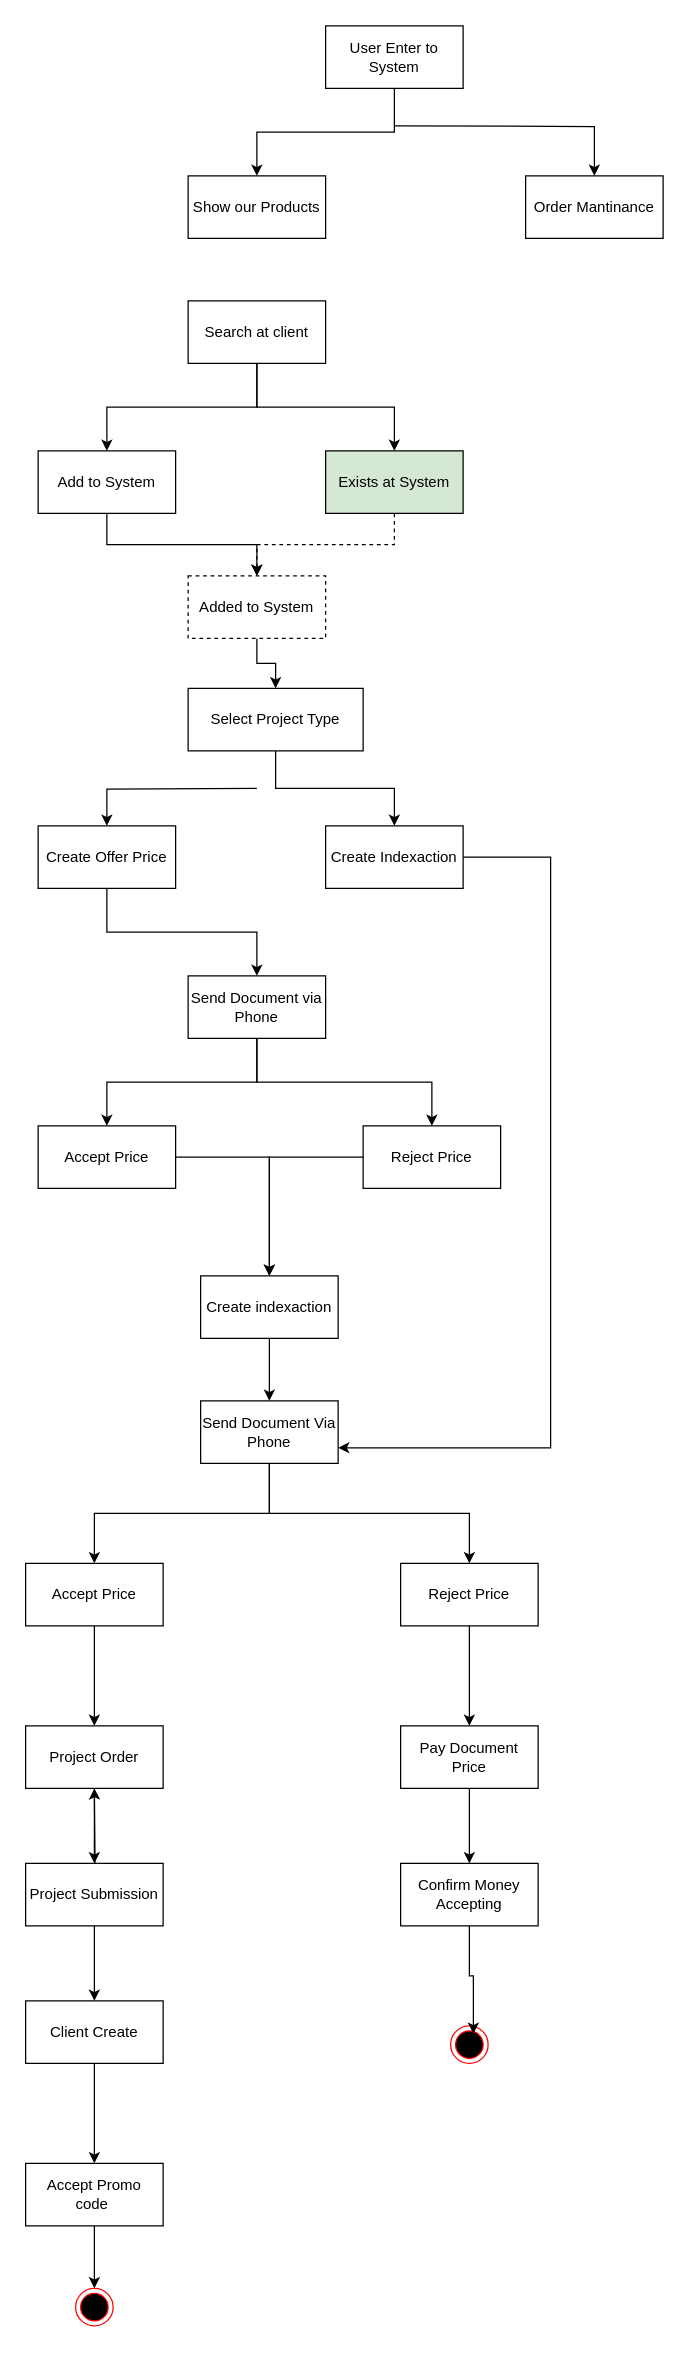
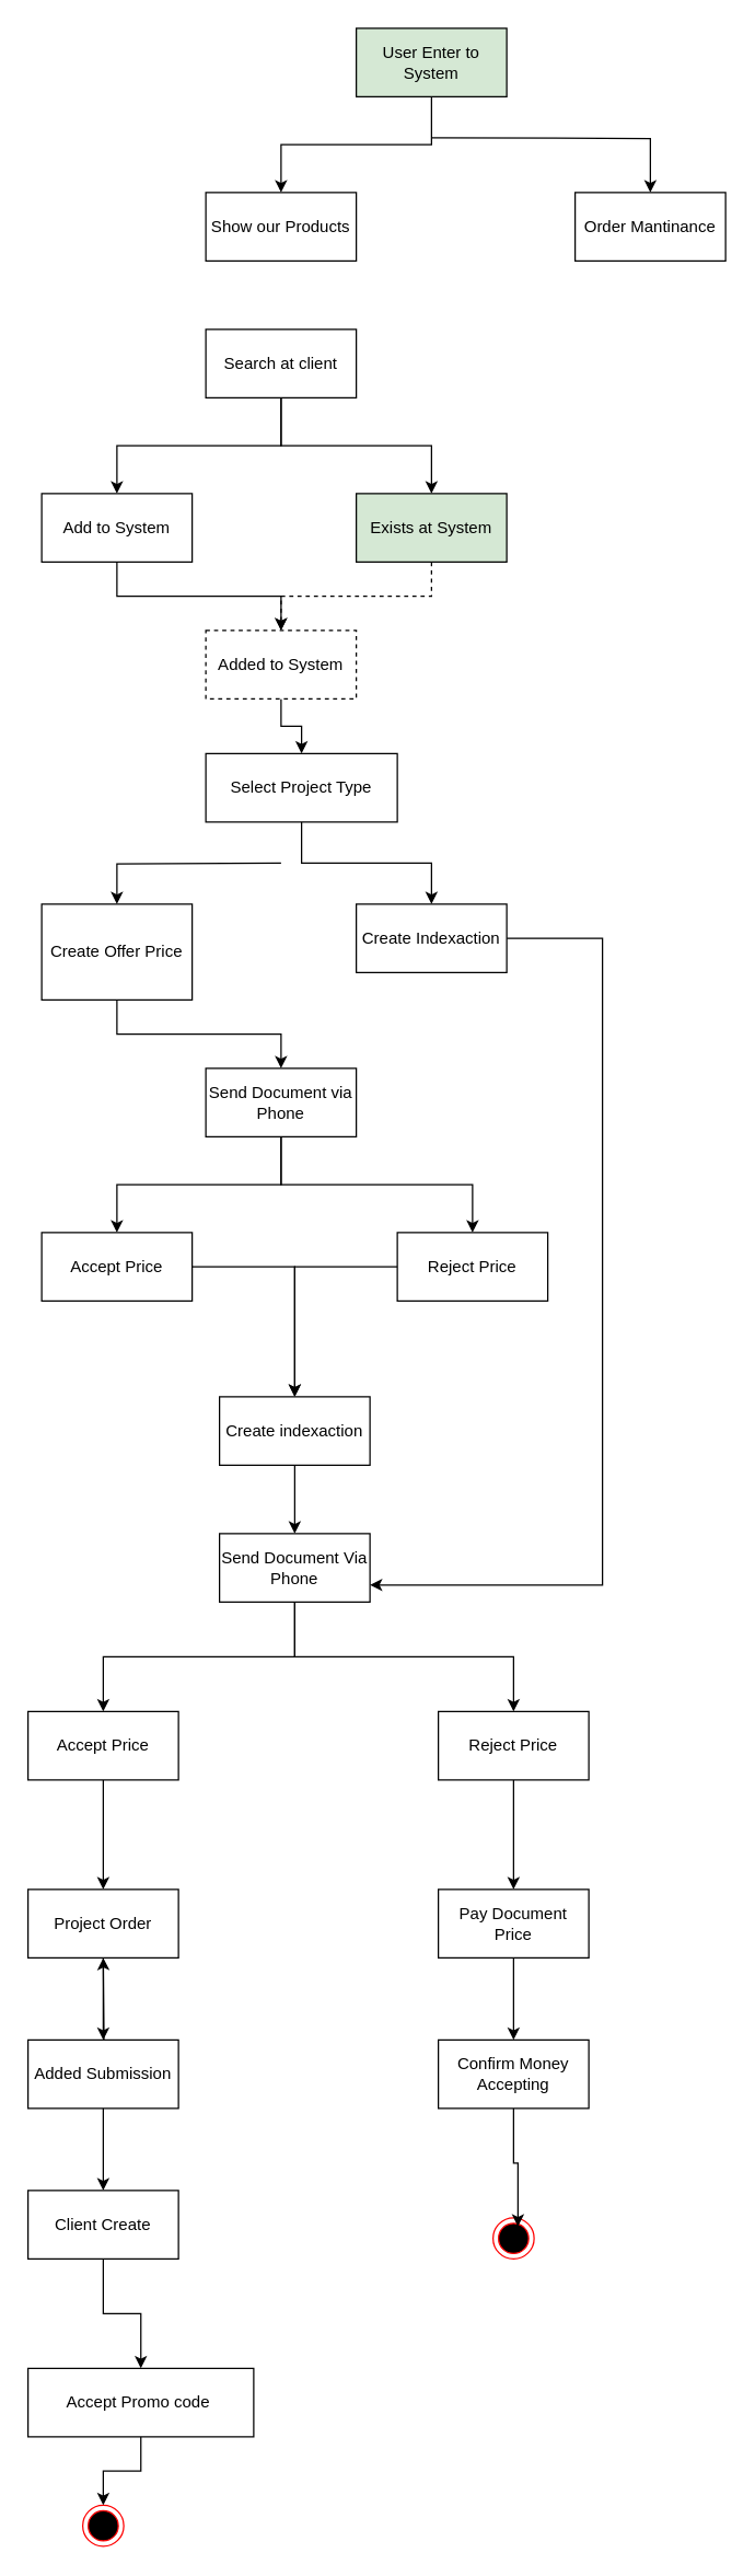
- <mxCell id="4" value="User Enter to System" style="html=1;whiteSpace=wrap;" vertex="1" parent="1"><mxGeometry x="260" width="110" height="50" as="geometry" y="20" /></mxCell>
+ <mxCell id="4" value="User Enter to System" style="html=1;whiteSpace=wrap;fillColor=#d5e8d4;" vertex="1" parent="1"><mxGeometry x="260" width="110" height="50" as="geometry" y="20" /></mxCell>
- <mxCell id="20" value="Create Offer Price" style="html=1;whiteSpace=wrap;" vertex="1" parent="1"><mxGeometry x="30" y="660" width="110" height="50" as="geometry" /></mxCell>
+ <mxCell id="20" value="Create Offer Price" style="html=1;whiteSpace=wrap;" vertex="1" parent="1"><mxGeometry x="30" y="660" width="110" height="70" as="geometry" /></mxCell>
- <mxCell id="48" value="Project Submission" style="html=1;whiteSpace=wrap;" vertex="1" parent="1"><mxGeometry x="20" y="1490" width="110" height="50" as="geometry" /></mxCell>
+ <mxCell id="48" value="Added Submission" style="html=1;whiteSpace=wrap;" vertex="1" parent="1"><mxGeometry x="20" y="1490" width="110" height="50" as="geometry" /></mxCell>
- <mxCell id="53" value="Accept Promo code&amp;nbsp;" style="html=1;whiteSpace=wrap;" vertex="1" parent="1"><mxGeometry x="20" y="1730" width="110" height="50" as="geometry" /></mxCell>
+ <mxCell id="53" value="Accept Promo code&amp;nbsp;" style="html=1;whiteSpace=wrap;" vertex="1" parent="1"><mxGeometry x="20" y="1730" width="165" height="50" as="geometry" /></mxCell>
